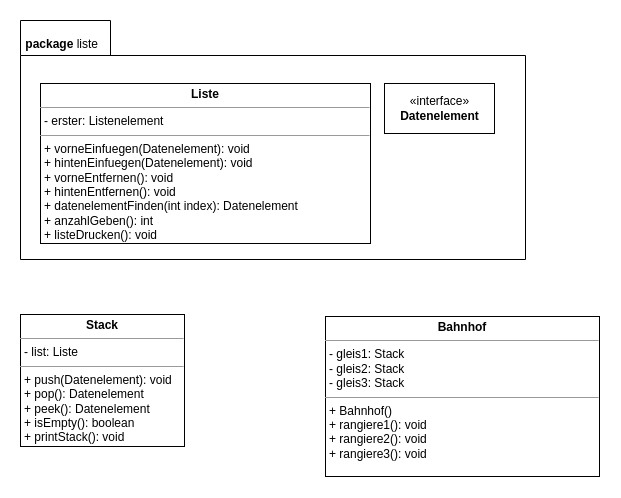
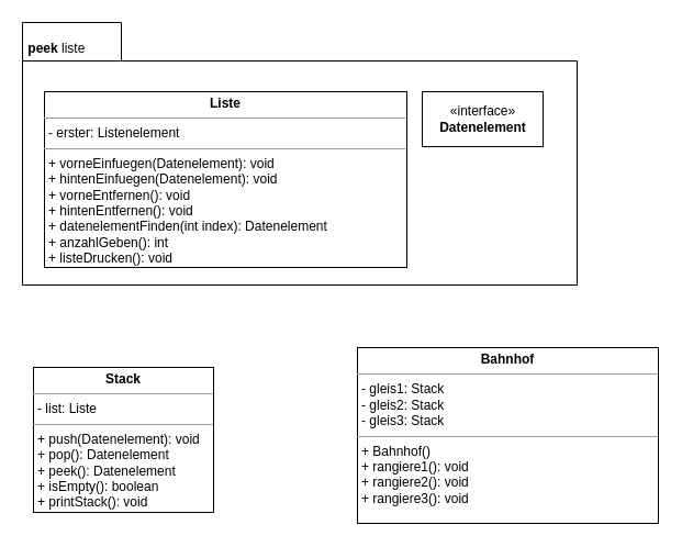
- <mxCell id="3" value="&amp;nbsp;package &lt;span style=&quot;font-weight: normal&quot;&gt;liste&lt;/span&gt;" style="shape=folder;fontStyle=1;spacingTop=10;tabWidth=90;tabHeight=35;tabPosition=left;html=1;fillColor=none;verticalAlign=top;align=left;" vertex="1" parent="1"><mxGeometry x="20" y="20" width="505" height="239" as="geometry" /></mxCell>
+ <mxCell id="3" value="&amp;nbsp;peek &lt;span style=&quot;font-weight: normal&quot;&gt;liste&lt;/span&gt;" style="shape=folder;fontStyle=1;spacingTop=10;tabWidth=90;tabHeight=35;tabPosition=left;html=1;fillColor=none;verticalAlign=top;align=left;" vertex="1" parent="1"><mxGeometry x="20" y="20" width="505" height="239" as="geometry" /></mxCell>
- <mxCell id="5" value="&lt;p style=&quot;margin: 0px ; margin-top: 4px ; text-align: center&quot;&gt;&lt;b&gt;Stack&lt;/b&gt;&lt;/p&gt;&lt;hr size=&quot;1&quot;&gt;&lt;p style=&quot;margin: 0px ; margin-left: 4px&quot;&gt;- list: Liste&lt;/p&gt;&lt;hr size=&quot;1&quot;&gt;&lt;p style=&quot;margin: 0px 0px 0px 4px&quot;&gt;+ push(Datenelement): void&lt;/p&gt;&lt;p style=&quot;margin: 0px 0px 0px 4px&quot;&gt;+ pop(): Datenelement&lt;/p&gt;&lt;p style=&quot;margin: 0px 0px 0px 4px&quot;&gt;+ peek(): Datenelement&lt;/p&gt;&lt;p style=&quot;margin: 0px 0px 0px 4px&quot;&gt;+ isEmpty(): boolean&lt;/p&gt;&lt;p style=&quot;margin: 0px 0px 0px 4px&quot;&gt;+ printStack(): void&lt;br&gt;&lt;br&gt;&lt;/p&gt;" style="verticalAlign=top;align=left;overflow=fill;fontSize=12;fontFamily=Helvetica;html=1;" vertex="1" parent="1"><mxGeometry x="20" y="314" width="164" height="132" as="geometry" /></mxCell>
+ <mxCell id="5" value="&lt;p style=&quot;margin: 0px ; margin-top: 4px ; text-align: center&quot;&gt;&lt;b&gt;Stack&lt;/b&gt;&lt;/p&gt;&lt;hr size=&quot;1&quot;&gt;&lt;p style=&quot;margin: 0px ; margin-left: 4px&quot;&gt;- list: Liste&lt;/p&gt;&lt;hr size=&quot;1&quot;&gt;&lt;p style=&quot;margin: 0px 0px 0px 4px&quot;&gt;+ push(Datenelement): void&lt;/p&gt;&lt;p style=&quot;margin: 0px 0px 0px 4px&quot;&gt;+ pop(): Datenelement&lt;/p&gt;&lt;p style=&quot;margin: 0px 0px 0px 4px&quot;&gt;+ peek(): Datenelement&lt;/p&gt;&lt;p style=&quot;margin: 0px 0px 0px 4px&quot;&gt;+ isEmpty(): boolean&lt;/p&gt;&lt;p style=&quot;margin: 0px 0px 0px 4px&quot;&gt;+ printStack(): void&lt;br&gt;&lt;br&gt;&lt;/p&gt;" style="verticalAlign=top;align=left;overflow=fill;fontSize=12;fontFamily=Helvetica;html=1;" vertex="1" parent="1"><mxGeometry x="30" y="334" width="164" height="132" as="geometry" /></mxCell>
